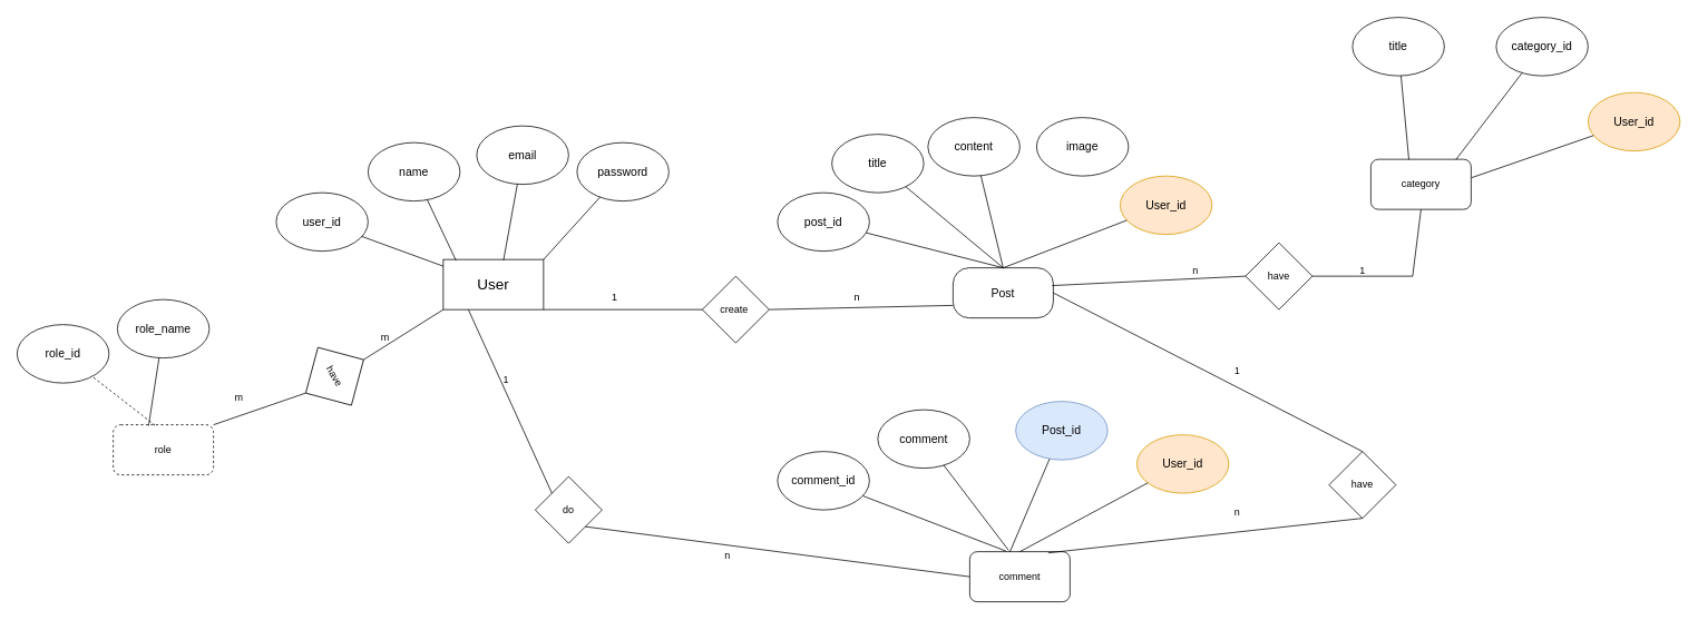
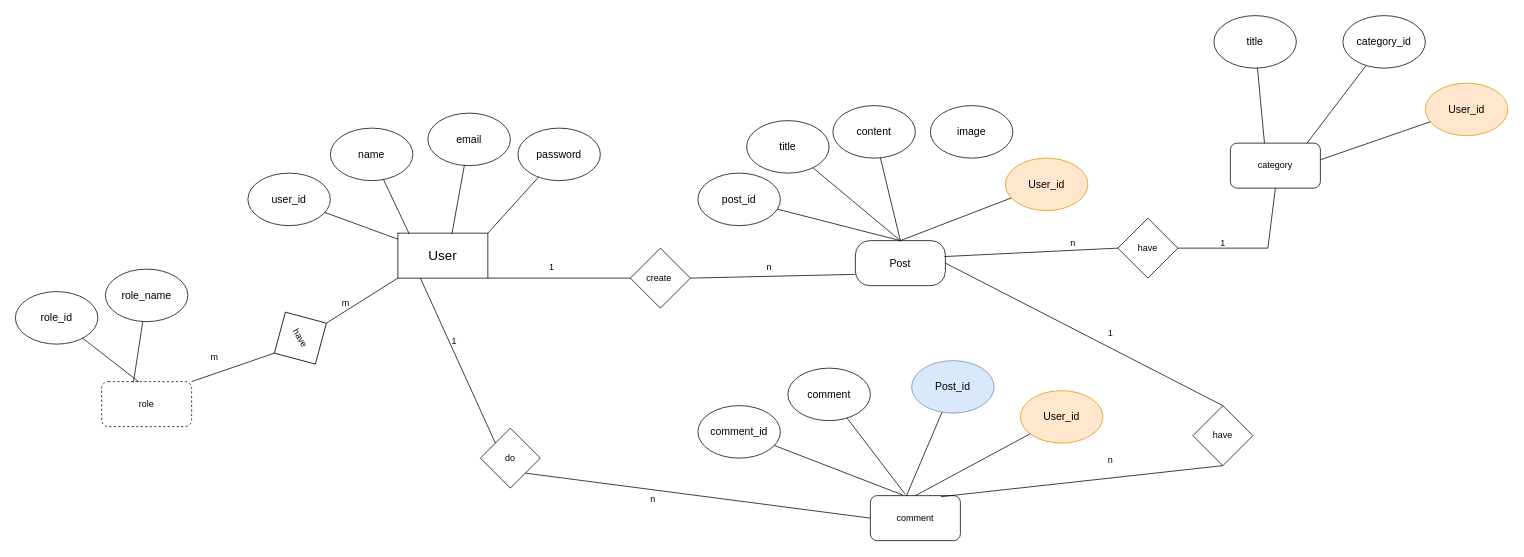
- <mxCell id="59" value="" style="endArrow=none;html=1;rounded=0;exitX=0.416;exitY=0.009;exitDx=0;exitDy=0;exitPerimeter=0;dashed=1;" edge="1" target="58" parent="1" source="57"><mxGeometry width="50" height="50" relative="1" as="geometry"><mxPoint x="300" y="487" as="sourcePoint" /><mxPoint x="700" y="469" as="targetPoint" /><Array as="points" /></mxGeometry></mxCell>
+ <mxCell id="59" value="" style="endArrow=none;html=1;rounded=0;exitX=0.416;exitY=0.009;exitDx=0;exitDy=0;exitPerimeter=0;" edge="1" target="58" parent="1" source="57"><mxGeometry width="50" height="50" relative="1" as="geometry"><mxPoint x="300" y="487" as="sourcePoint" /><mxPoint x="700" y="469" as="targetPoint" /><Array as="points" /></mxGeometry></mxCell>
